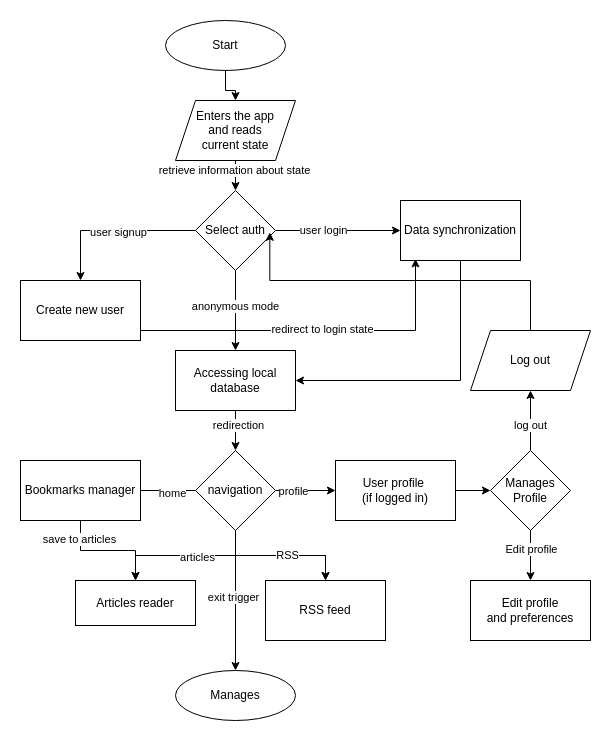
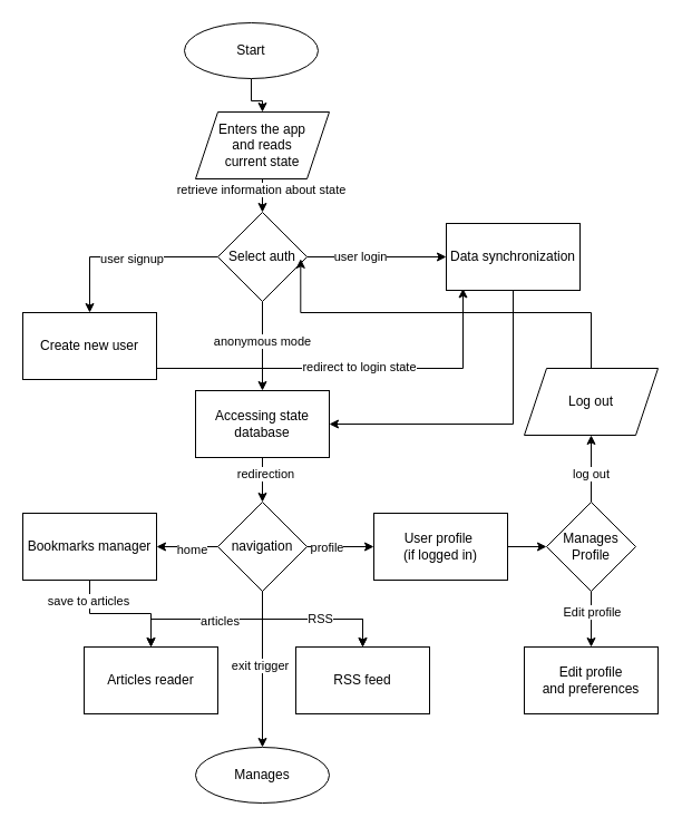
- <mxCell id="14" value="Accessing local database" style="whiteSpace=wrap;html=1;" vertex="1" parent="1"><mxGeometry x="175" y="350" width="120" height="60" as="geometry" /></mxCell>
+ <mxCell id="14" value="Accessing state database" style="whiteSpace=wrap;html=1;" vertex="1" parent="1"><mxGeometry x="175" y="350" width="120" height="60" as="geometry" /></mxCell>
- <mxCell id="17" value="" style="edgeStyle=orthogonalEdgeStyle;rounded=0;orthogonalLoop=1;jettySize=auto;html=1;endArrow=none;" edge="1" parent="1" source="28" target="31"><mxGeometry relative="1" as="geometry" /></mxCell>
+ <mxCell id="17" value="" style="edgeStyle=orthogonalEdgeStyle;rounded=0;orthogonalLoop=1;jettySize=auto;html=1;" edge="1" parent="1" source="28" target="31"><mxGeometry relative="1" as="geometry" /></mxCell>
- <mxCell id="33" value="Articles reader" style="whiteSpace=wrap;html=1;" vertex="1" parent="1"><mxGeometry x="75" y="580" width="120" height="45" as="geometry" /></mxCell>
+ <mxCell id="33" value="Articles reader" style="whiteSpace=wrap;html=1;" vertex="1" parent="1"><mxGeometry x="75" y="580" width="120" height="60" as="geometry" /></mxCell>
